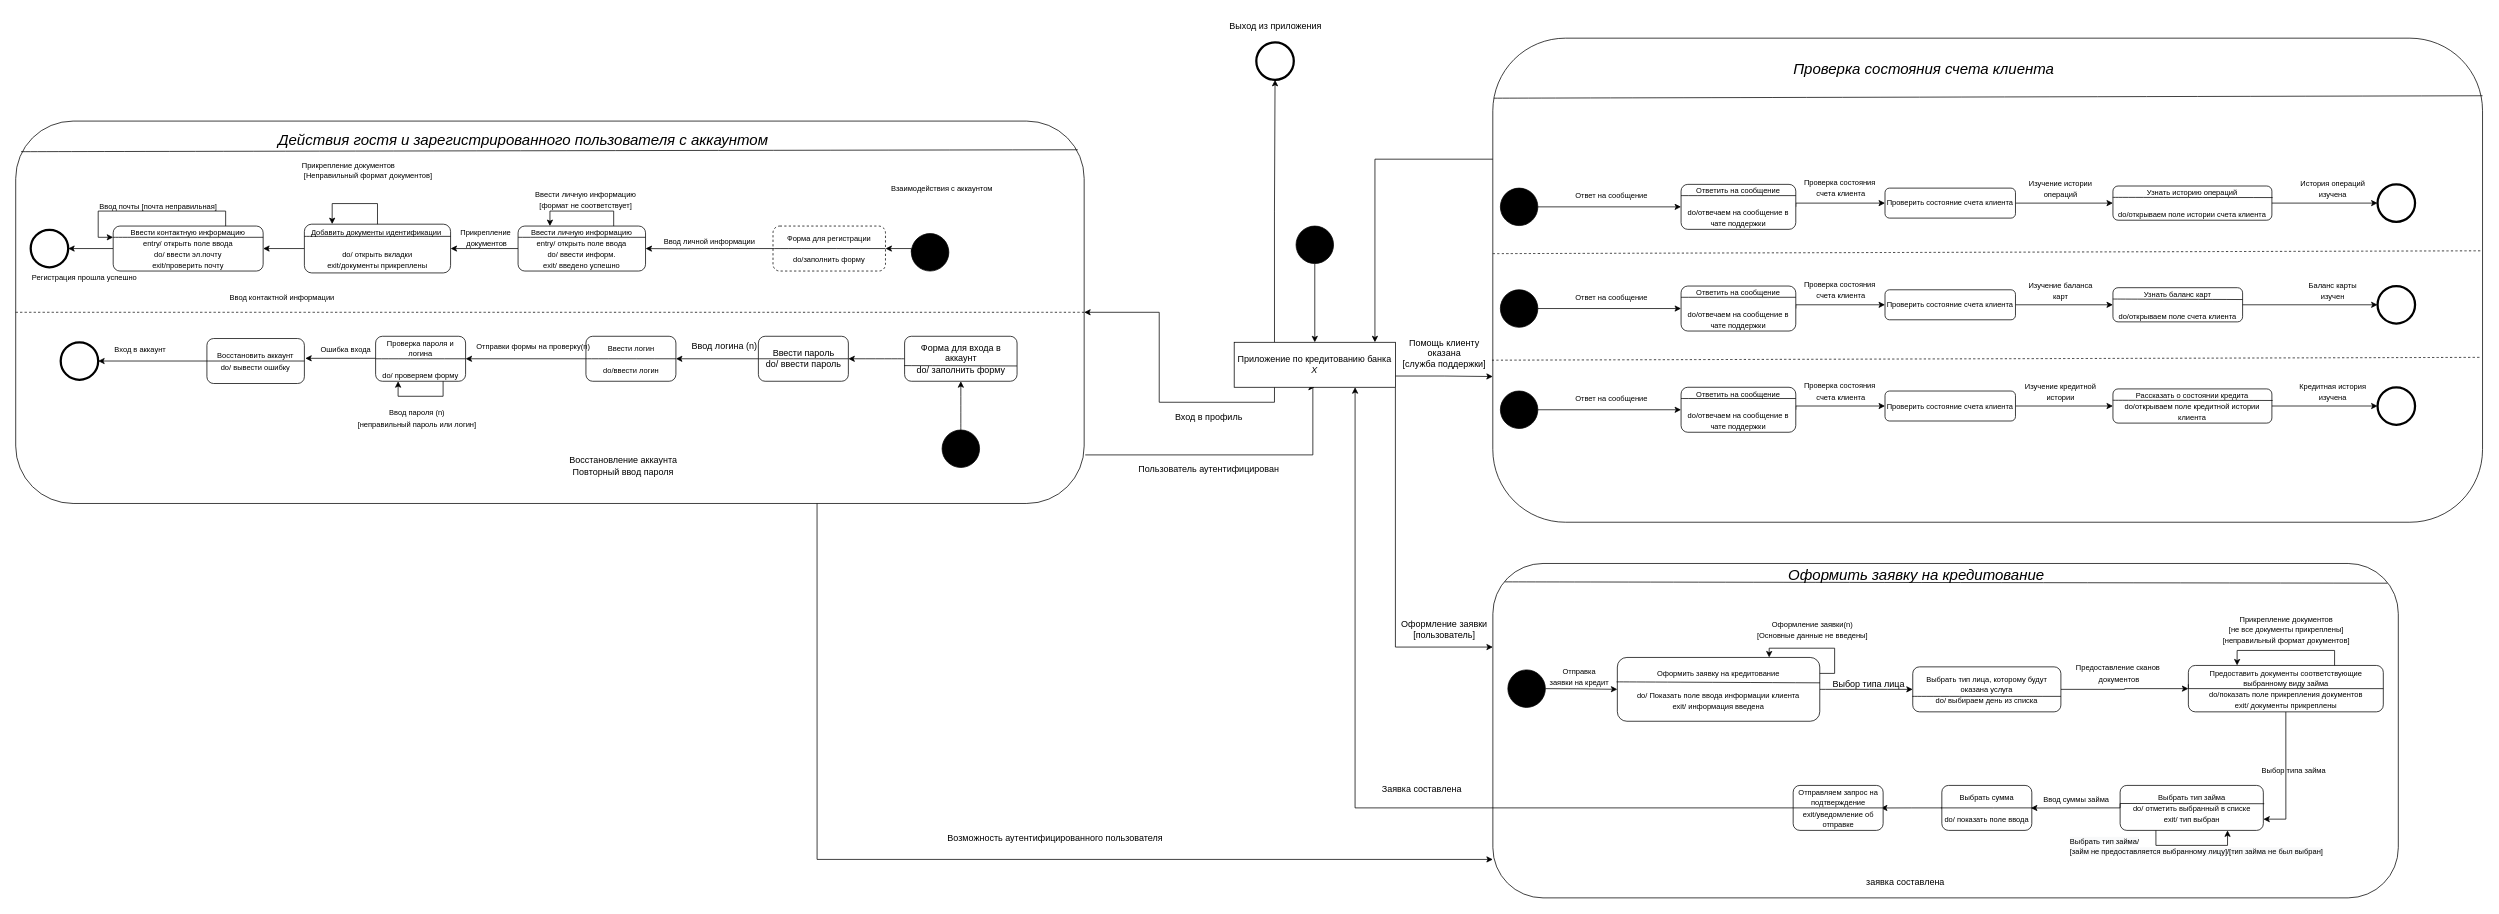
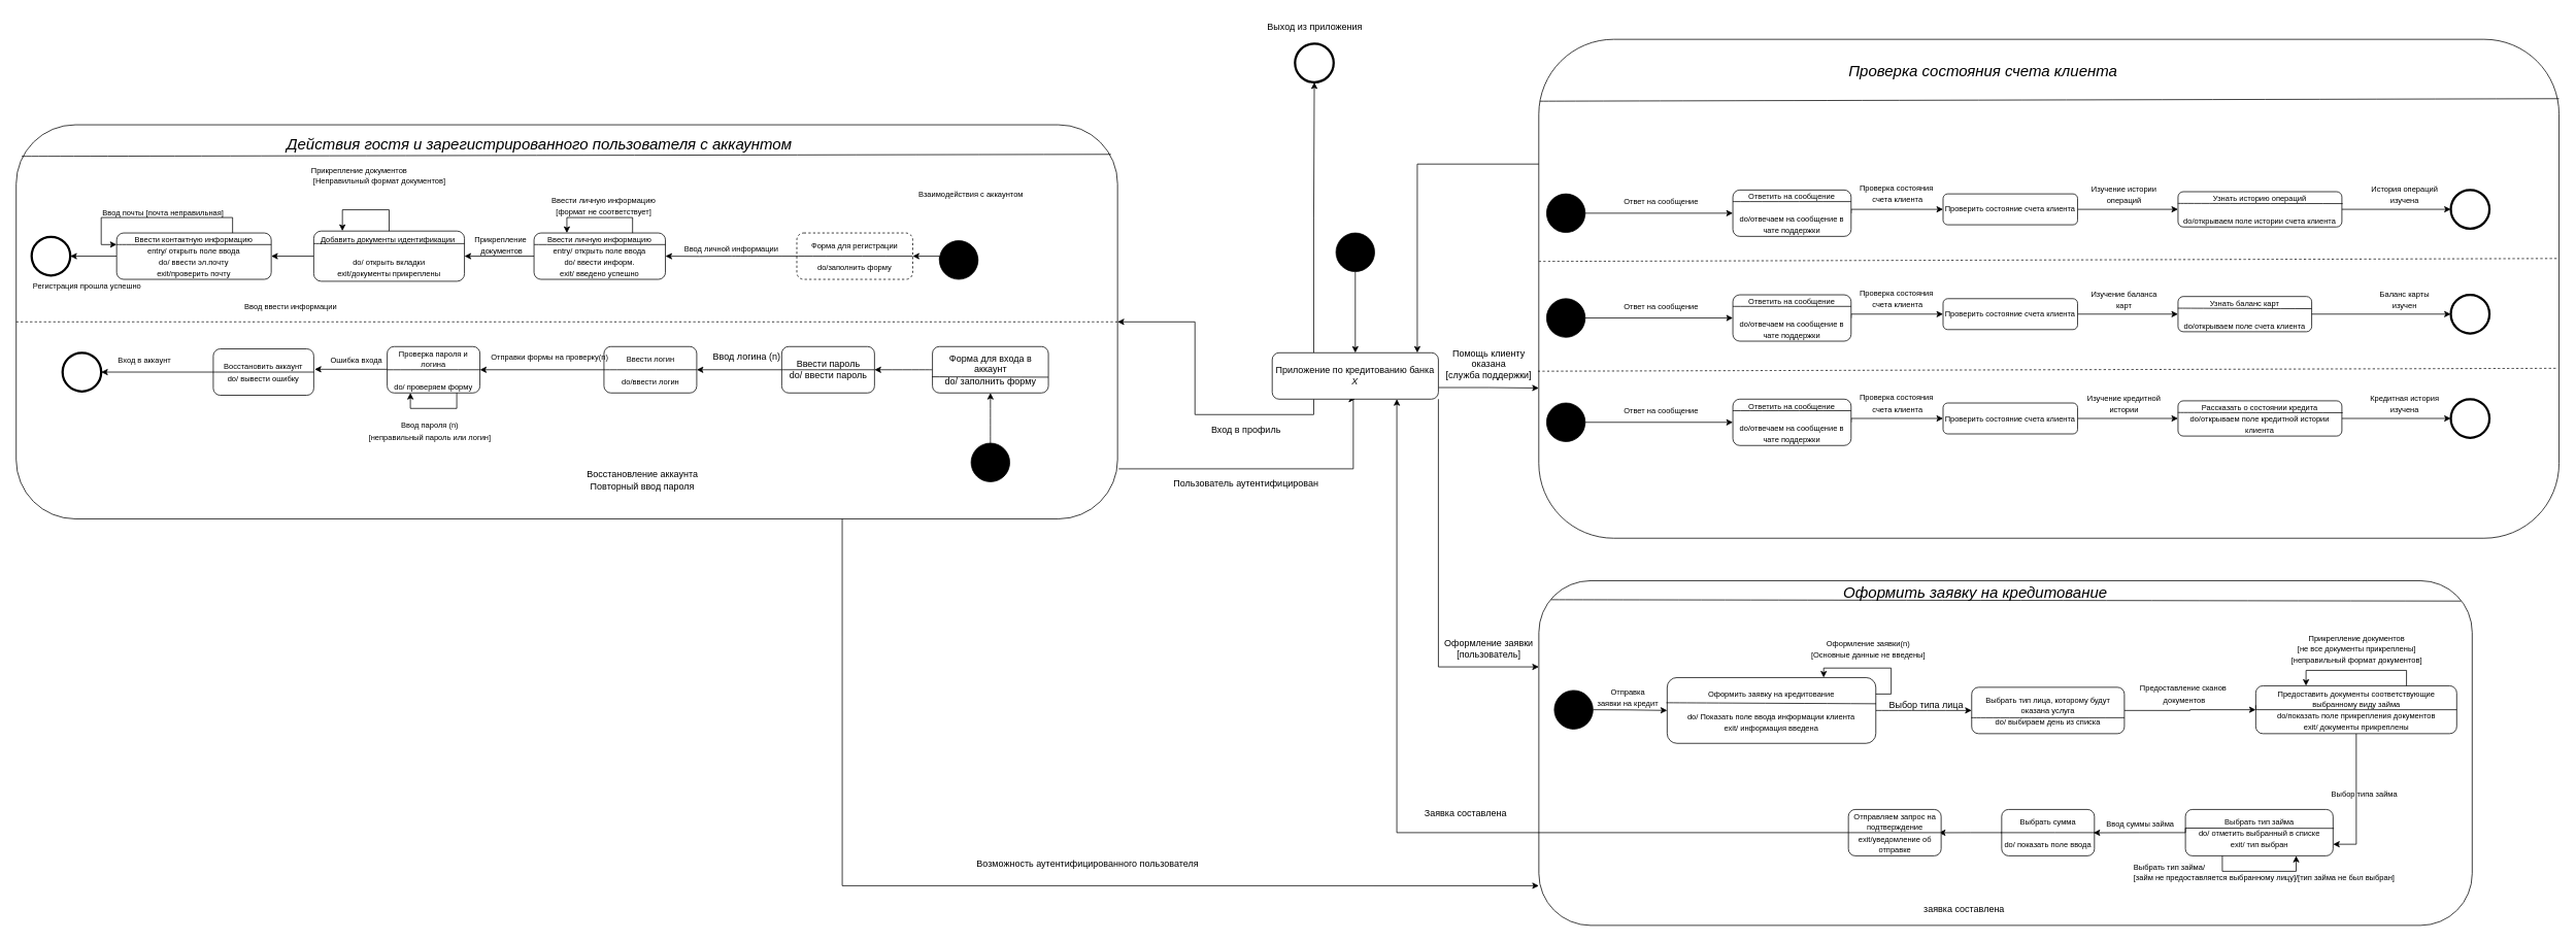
- <mxCell id="97" value="&lt;font style=&quot;font-size: 10px;&quot;&gt;Ввод контактной информации&lt;/font&gt;" style="text;html=1;align=center;verticalAlign=middle;resizable=0;points=[];autosize=1;strokeColor=none;fillColor=none;" parent="1" vertex="1"><mxGeometry x="290" y="381" width="170" height="30" as="geometry" /></mxCell>
+ <mxCell id="97" value="&lt;font style=&quot;font-size: 10px;&quot;&gt;Ввод ввести информации&lt;/font&gt;" style="text;html=1;align=center;verticalAlign=middle;resizable=0;points=[];autosize=1;strokeColor=none;fillColor=none;" parent="1" vertex="1"><mxGeometry x="290" y="381" width="170" height="30" as="geometry" /></mxCell>
- <mxCell id="13" value="Приложение по кредитованию банка &lt;i&gt;X&lt;/i&gt;" style="whiteSpace=wrap;html=1;rounded=0;" parent="1" vertex="1"><mxGeometry x="1645.08" y="456" width="215" height="60" as="geometry" /></mxCell>
+ <mxCell id="13" value="Приложение по кредитованию банка &lt;i&gt;X&lt;/i&gt;" style="rounded=1;whiteSpace=wrap;html=1;" parent="1" vertex="1"><mxGeometry x="1645.08" y="456" width="215" height="60" as="geometry" /></mxCell>
